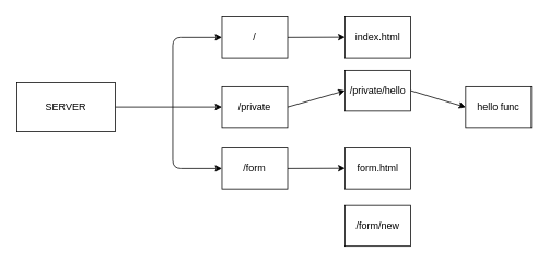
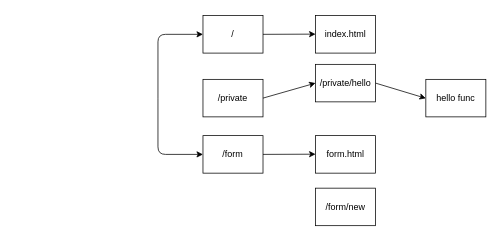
- <mxCell id="3" value="SERVER" style="rounded=0;whiteSpace=wrap;html=1;" vertex="1" parent="1"><mxGeometry x="20" y="100" width="120" height="60" as="geometry" /></mxCell>
- <mxCell id="2" style="edgeStyle=none;html=1;exitX=1;exitY=0.5;exitDx=0;exitDy=0;entryX=0;entryY=0.5;entryDx=0;entryDy=0;" edge="1" parent="1" source="3" target="17"><mxGeometry relative="1" as="geometry" /></mxCell>
